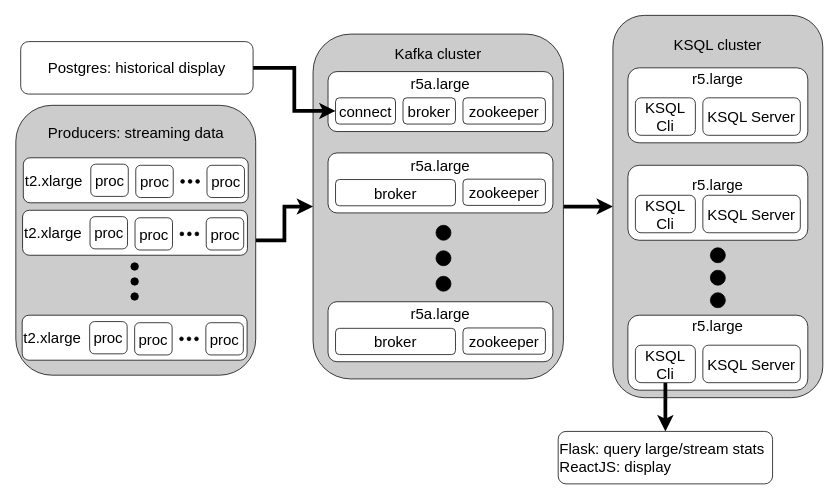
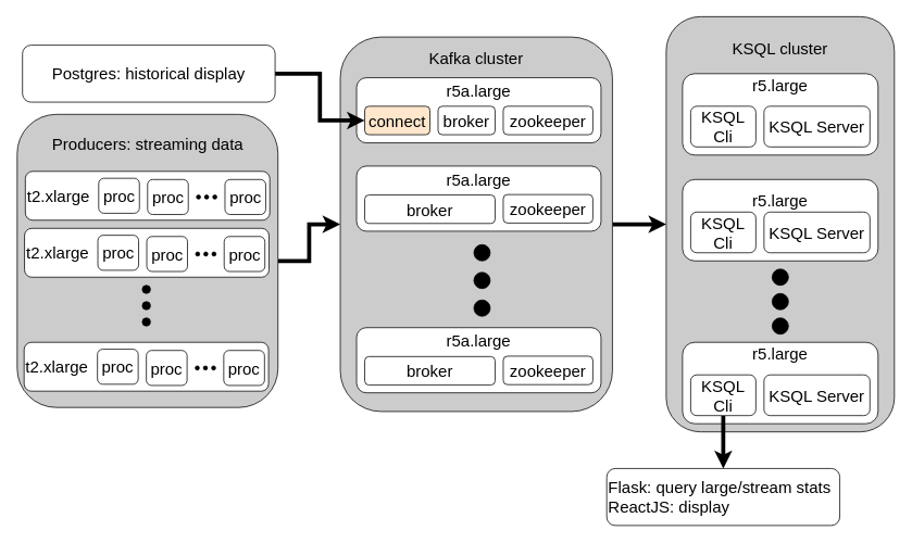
- <mxCell id="5" value="connect" style="rounded=1;whiteSpace=wrap;html=1;fontSize=20;" parent="1" vertex="1"><mxGeometry x="447" y="130" width="80" height="35" as="geometry" /></mxCell>
+ <mxCell id="5" value="connect" style="rounded=1;whiteSpace=wrap;html=1;fontSize=20;fillColor=#ffe6cc;" parent="1" vertex="1"><mxGeometry x="447" y="130" width="80" height="35" as="geometry" /></mxCell>
